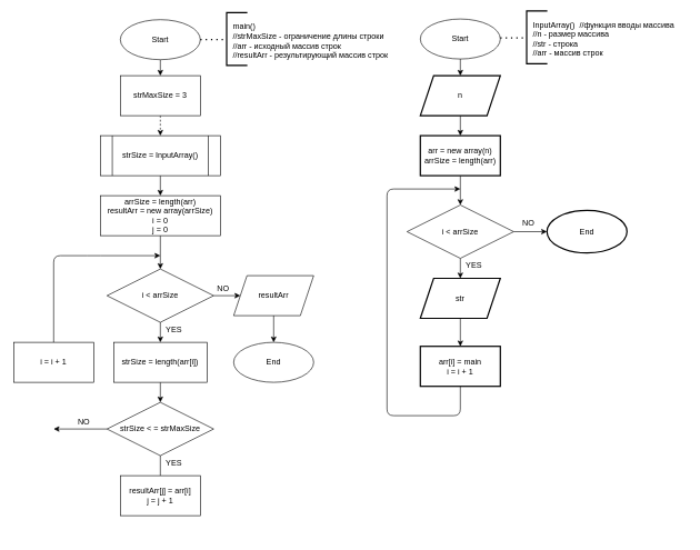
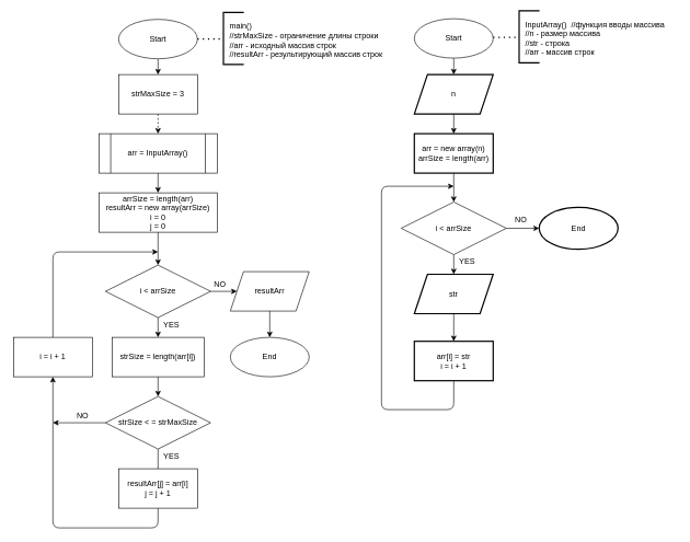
- <mxCell id="5" value="strSize = InputArray()" style="shape=process;whiteSpace=wrap;html=1;backgroundOutline=1;" parent="1" vertex="1"><mxGeometry x="150" y="203" width="180" height="60" as="geometry" /></mxCell>
+ <mxCell id="5" value="arr = InputArray()" style="shape=process;whiteSpace=wrap;html=1;backgroundOutline=1;" parent="1" vertex="1"><mxGeometry x="150" y="203" width="180" height="60" as="geometry" /></mxCell>
- <mxCell id="47" value="arr[i] = main&lt;br&gt;i = i + 1" style="rounded=0;whiteSpace=wrap;html=1;strokeWidth=2;" vertex="1" parent="1"><mxGeometry x="630" y="519" width="120" height="60" as="geometry" /></mxCell>
+ <mxCell id="47" value="arr[i] = str&lt;br&gt;i = i + 1" style="rounded=0;whiteSpace=wrap;html=1;strokeWidth=2;" vertex="1" parent="1"><mxGeometry x="630" y="519" width="120" height="60" as="geometry" /></mxCell>
+ <mxCell id="18" style="edgeStyle=none;html=1;entryX=0.5;entryY=1;entryDx=0;entryDy=0;exitX=0.5;exitY=1;exitDx=0;exitDy=0;" edge="1" parent="1" source="19" target="21"><mxGeometry relative="1" as="geometry"><mxPoint x="240" y="773.571" as="targetPoint" /><Array as="points"><mxPoint x="240" y="803" /><mxPoint x="80" y="803" /></Array></mxGeometry></mxCell>
